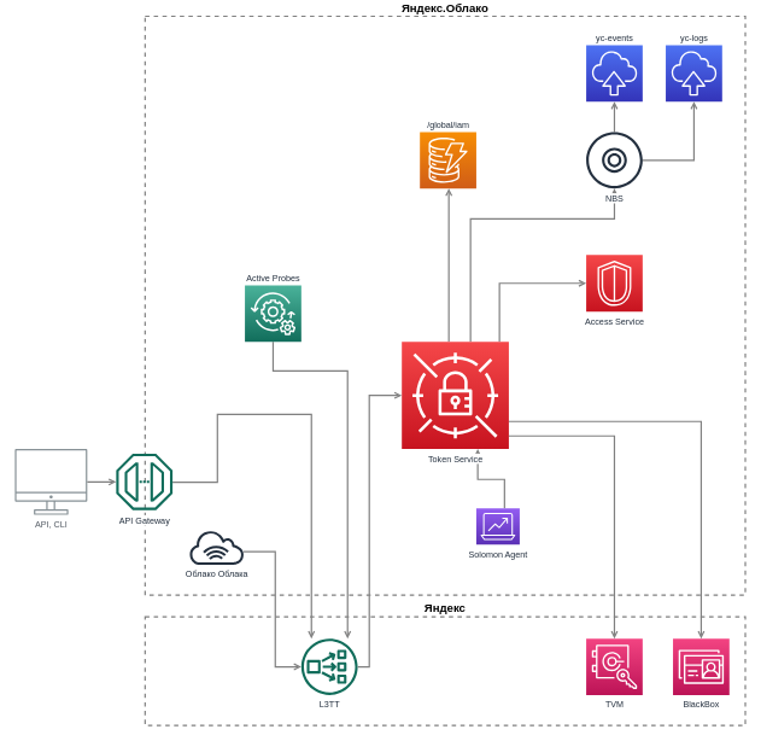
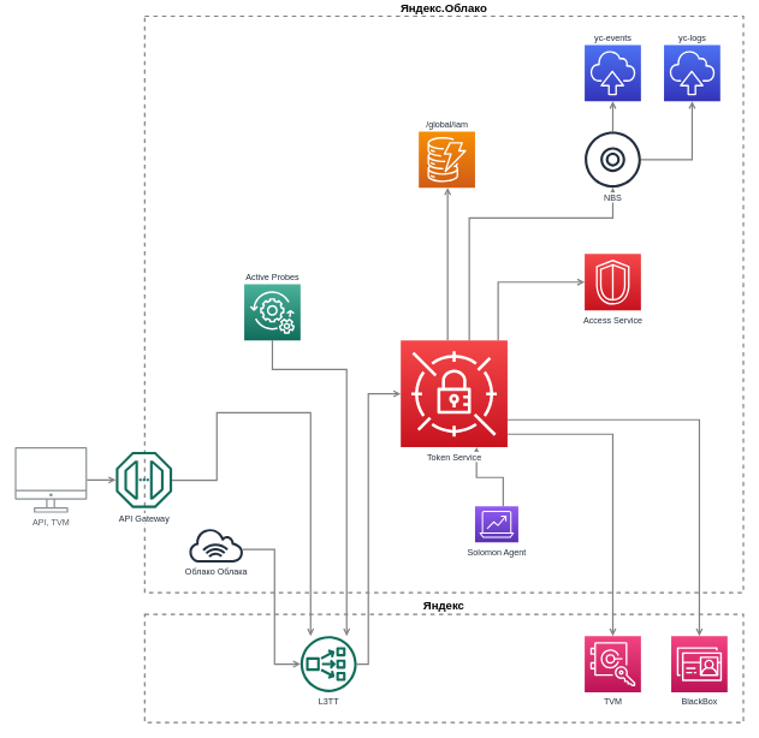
- <mxCell id="7" value="API, CLI" style="outlineConnect=0;gradientColor=none;fontColor=#545B64;strokeColor=none;fillColor=#879196;dashed=0;verticalLabelPosition=bottom;verticalAlign=top;align=center;html=1;fontSize=12;fontStyle=0;aspect=fixed;shape=mxgraph.aws4.illustration_desktop;pointerEvents=1;labelBackgroundColor=#ffffff;" parent="1" vertex="1"><mxGeometry x="20" y="618" width="100" height="91" as="geometry" /></mxCell>
+ <mxCell id="7" value="API, TVM" style="outlineConnect=0;gradientColor=none;fontColor=#545B64;strokeColor=none;fillColor=#879196;dashed=0;verticalLabelPosition=bottom;verticalAlign=top;align=center;html=1;fontSize=12;fontStyle=0;aspect=fixed;shape=mxgraph.aws4.illustration_desktop;pointerEvents=1;labelBackgroundColor=#ffffff;" parent="1" vertex="1"><mxGeometry x="20" y="618" width="100" height="91" as="geometry" /></mxCell>
